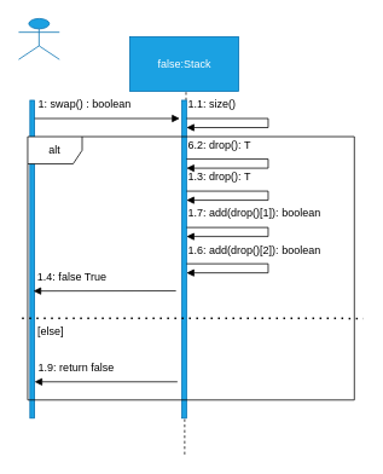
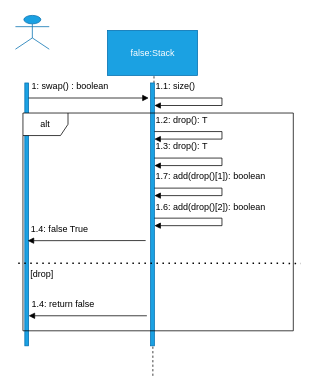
- <mxCell id="20" value="6.2: drop(): T" style="text;html=1;strokeColor=none;fillColor=none;align=left;verticalAlign=middle;whiteSpace=wrap;rounded=0;" parent="1" vertex="1"><mxGeometry x="205" y="144.71" width="75" height="30" as="geometry" /></mxCell>
+ <mxCell id="20" value="1.2: drop(): T" style="text;html=1;strokeColor=none;fillColor=none;align=left;verticalAlign=middle;whiteSpace=wrap;rounded=0;" parent="1" vertex="1"><mxGeometry x="205" y="144.71" width="75" height="30" as="geometry" /></mxCell>
- <mxCell id="12" value="[else]" style="text;html=1;align=center;verticalAlign=middle;resizable=0;points=[];autosize=1;strokeColor=none;fillColor=none;" parent="1" vertex="1"><mxGeometry x="30" y="350" width="50" height="30" as="geometry" /></mxCell>
+ <mxCell id="12" value="[drop]" style="text;html=1;align=center;verticalAlign=middle;resizable=0;points=[];autosize=1;strokeColor=none;fillColor=none;" parent="1" vertex="1"><mxGeometry x="30" y="350" width="50" height="30" as="geometry" /></mxCell>
- <mxCell id="26" value="1.9: return false" style="text;html=1;strokeColor=none;fillColor=none;align=left;verticalAlign=middle;whiteSpace=wrap;rounded=0;" parent="1" vertex="1"><mxGeometry x="40" y="390" width="195" height="30" as="geometry" /></mxCell>
+ <mxCell id="26" value="1.4: return false" style="text;html=1;strokeColor=none;fillColor=none;align=left;verticalAlign=middle;whiteSpace=wrap;rounded=0;" parent="1" vertex="1"><mxGeometry x="40" y="390" width="195" height="30" as="geometry" /></mxCell>
